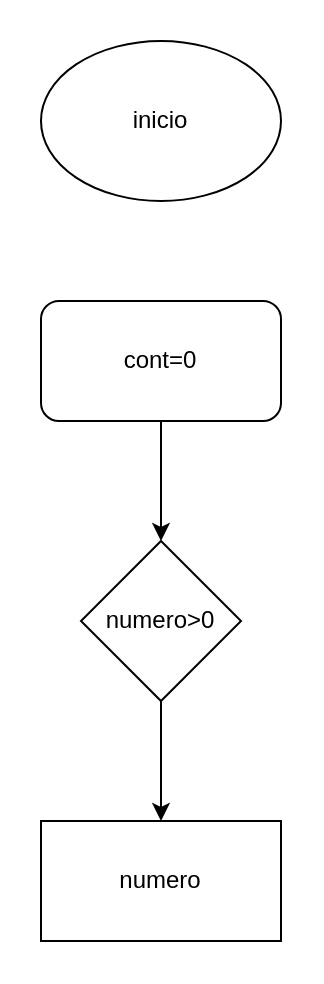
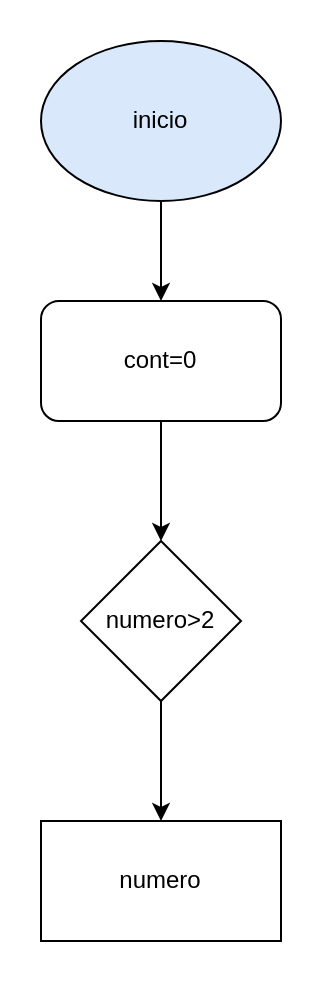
- <mxCell id="3" value="inicio&lt;br&gt;" style="ellipse;whiteSpace=wrap;html=1;" vertex="1" parent="1"><mxGeometry x="20" y="20" width="120" height="80" as="geometry" /></mxCell>
+ <mxCell id="3" value="inicio&lt;br&gt;" style="ellipse;whiteSpace=wrap;html=1;fillColor=#dae8fc;" vertex="1" parent="1"><mxGeometry x="20" y="20" width="120" height="80" as="geometry" /></mxCell>
+ <mxCell id="2" value="" style="edgeStyle=none;html=1;" edge="1" parent="1" source="3" target="5"><mxGeometry relative="1" as="geometry" /></mxCell>
- <mxCell id="7" value="numero&amp;gt;0" style="rhombus;whiteSpace=wrap;html=1;" vertex="1" parent="1"><mxGeometry x="40" y="270" width="80" height="80" as="geometry" /></mxCell>
+ <mxCell id="7" value="numero&amp;gt;2" style="rhombus;whiteSpace=wrap;html=1;" vertex="1" parent="1"><mxGeometry x="40" y="270" width="80" height="80" as="geometry" /></mxCell>
